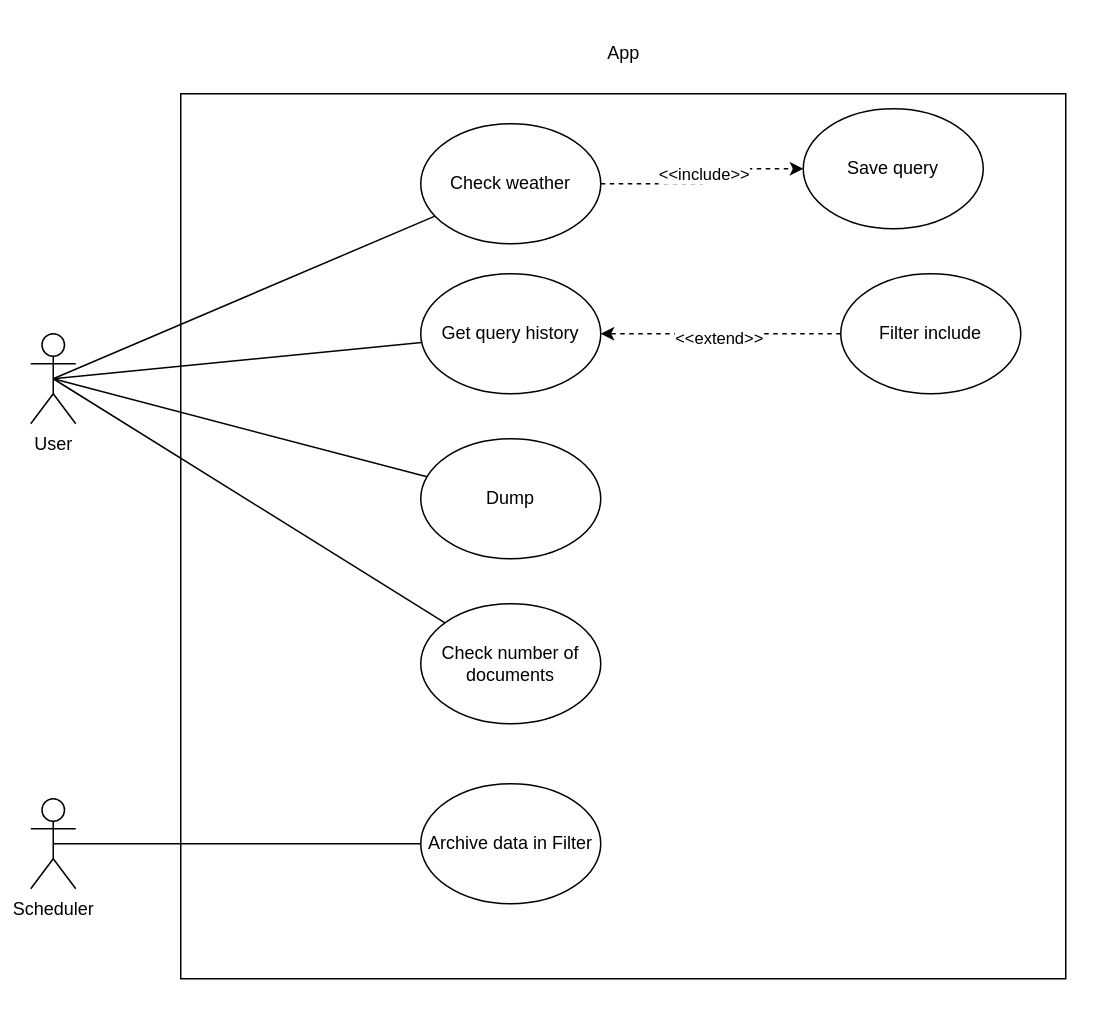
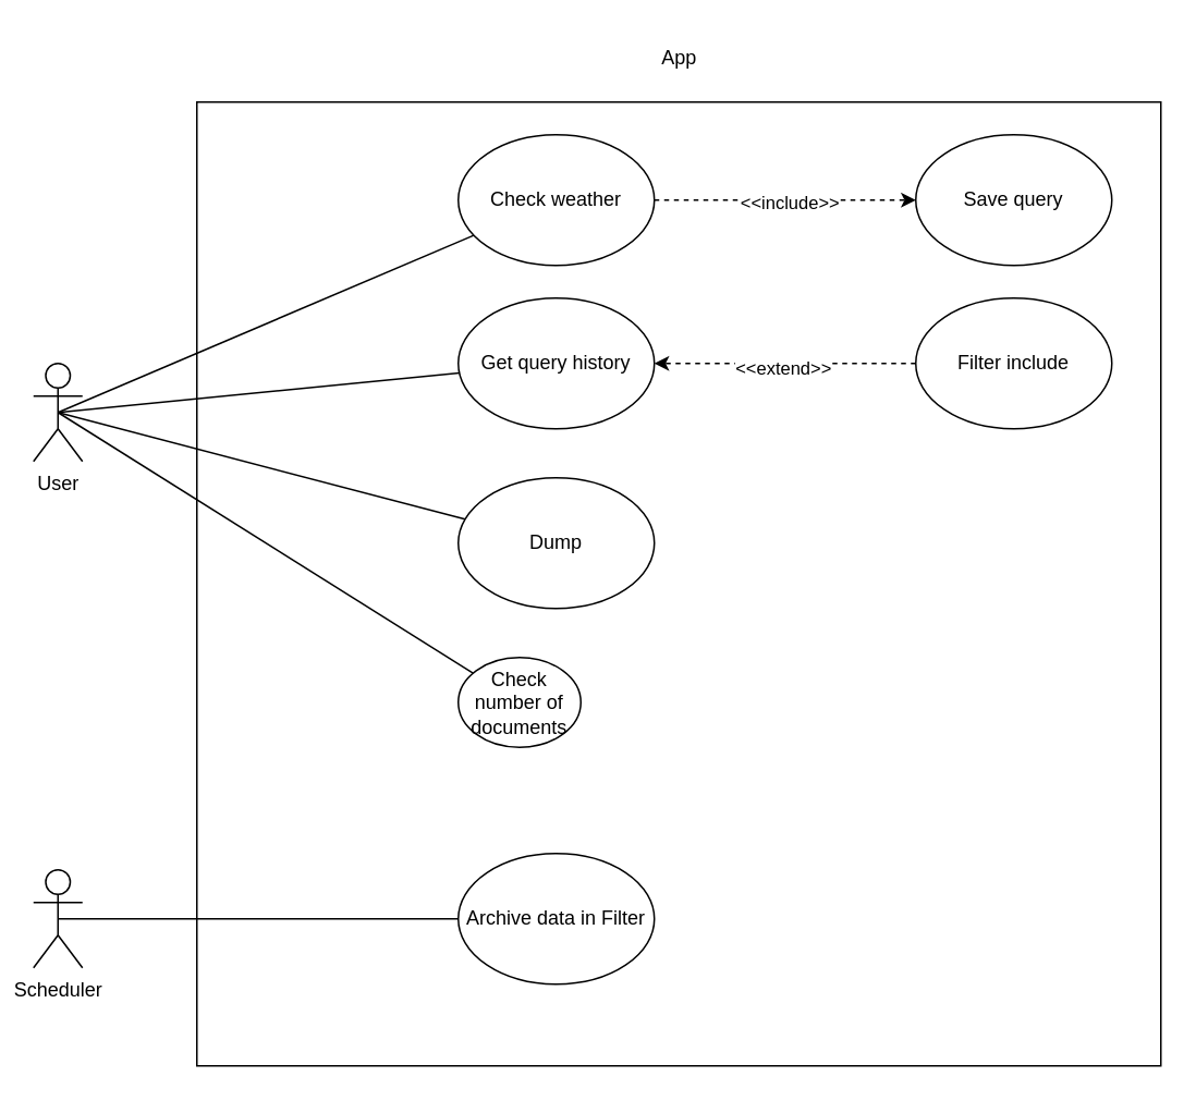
- <mxCell id="9" value="Save query" style="ellipse;whiteSpace=wrap;html=1;" parent="1" vertex="1"><mxGeometry x="535" y="72" width="120" height="80" as="geometry" /></mxCell>
+ <mxCell id="9" value="Save query" style="ellipse;whiteSpace=wrap;html=1;" parent="1" vertex="1"><mxGeometry x="560" y="82" width="120" height="80" as="geometry" /></mxCell>
- <mxCell id="11" value="Check number of documents" style="ellipse;whiteSpace=wrap;html=1;" parent="1" vertex="1"><mxGeometry x="280" y="402" width="120" height="80" as="geometry" /></mxCell>
+ <mxCell id="11" value="Check number of documents" style="ellipse;whiteSpace=wrap;html=1;" parent="1" vertex="1"><mxGeometry x="280" y="402" width="75" height="55" as="geometry" /></mxCell>
